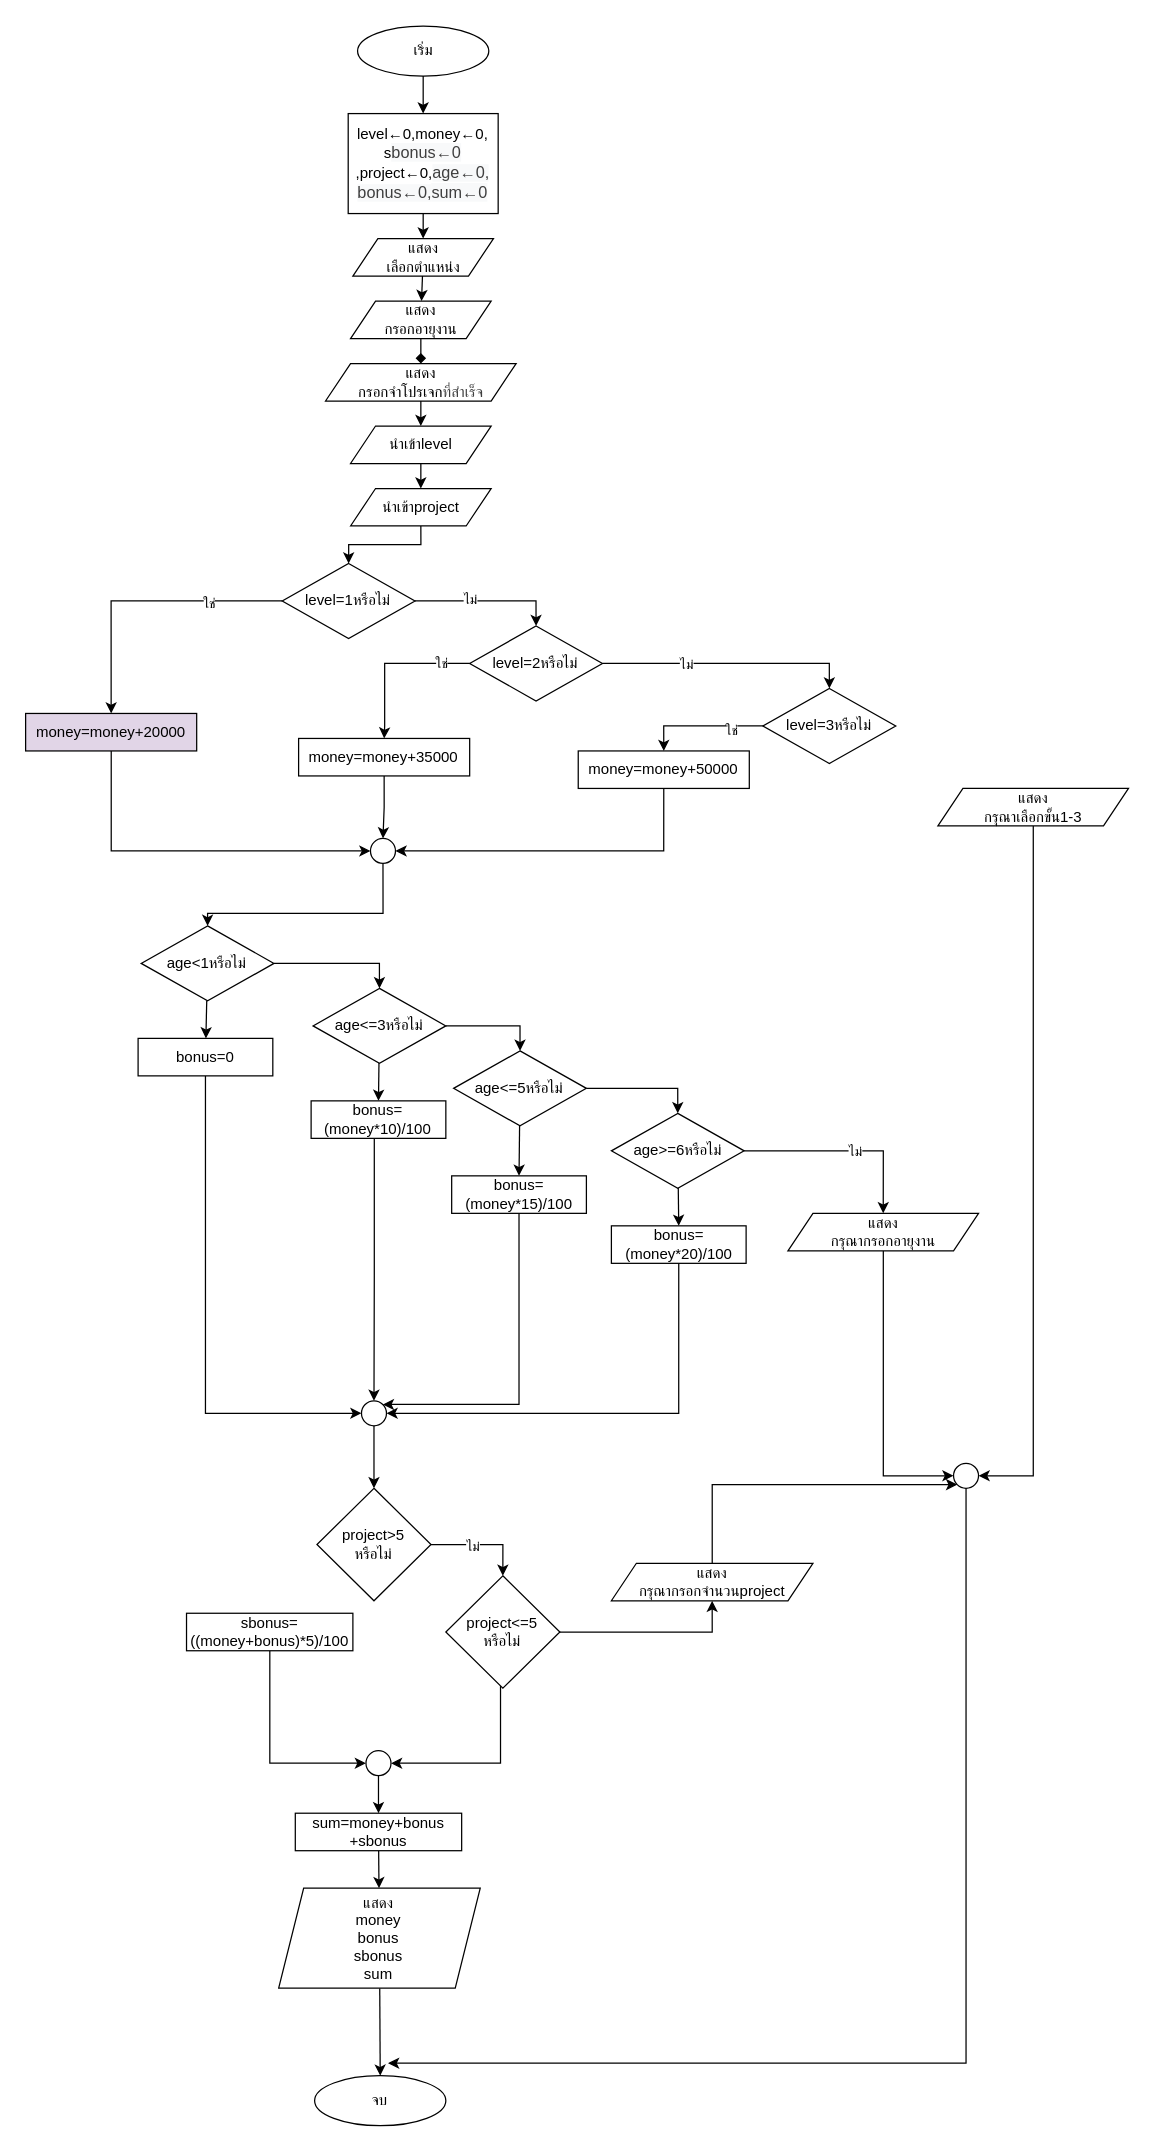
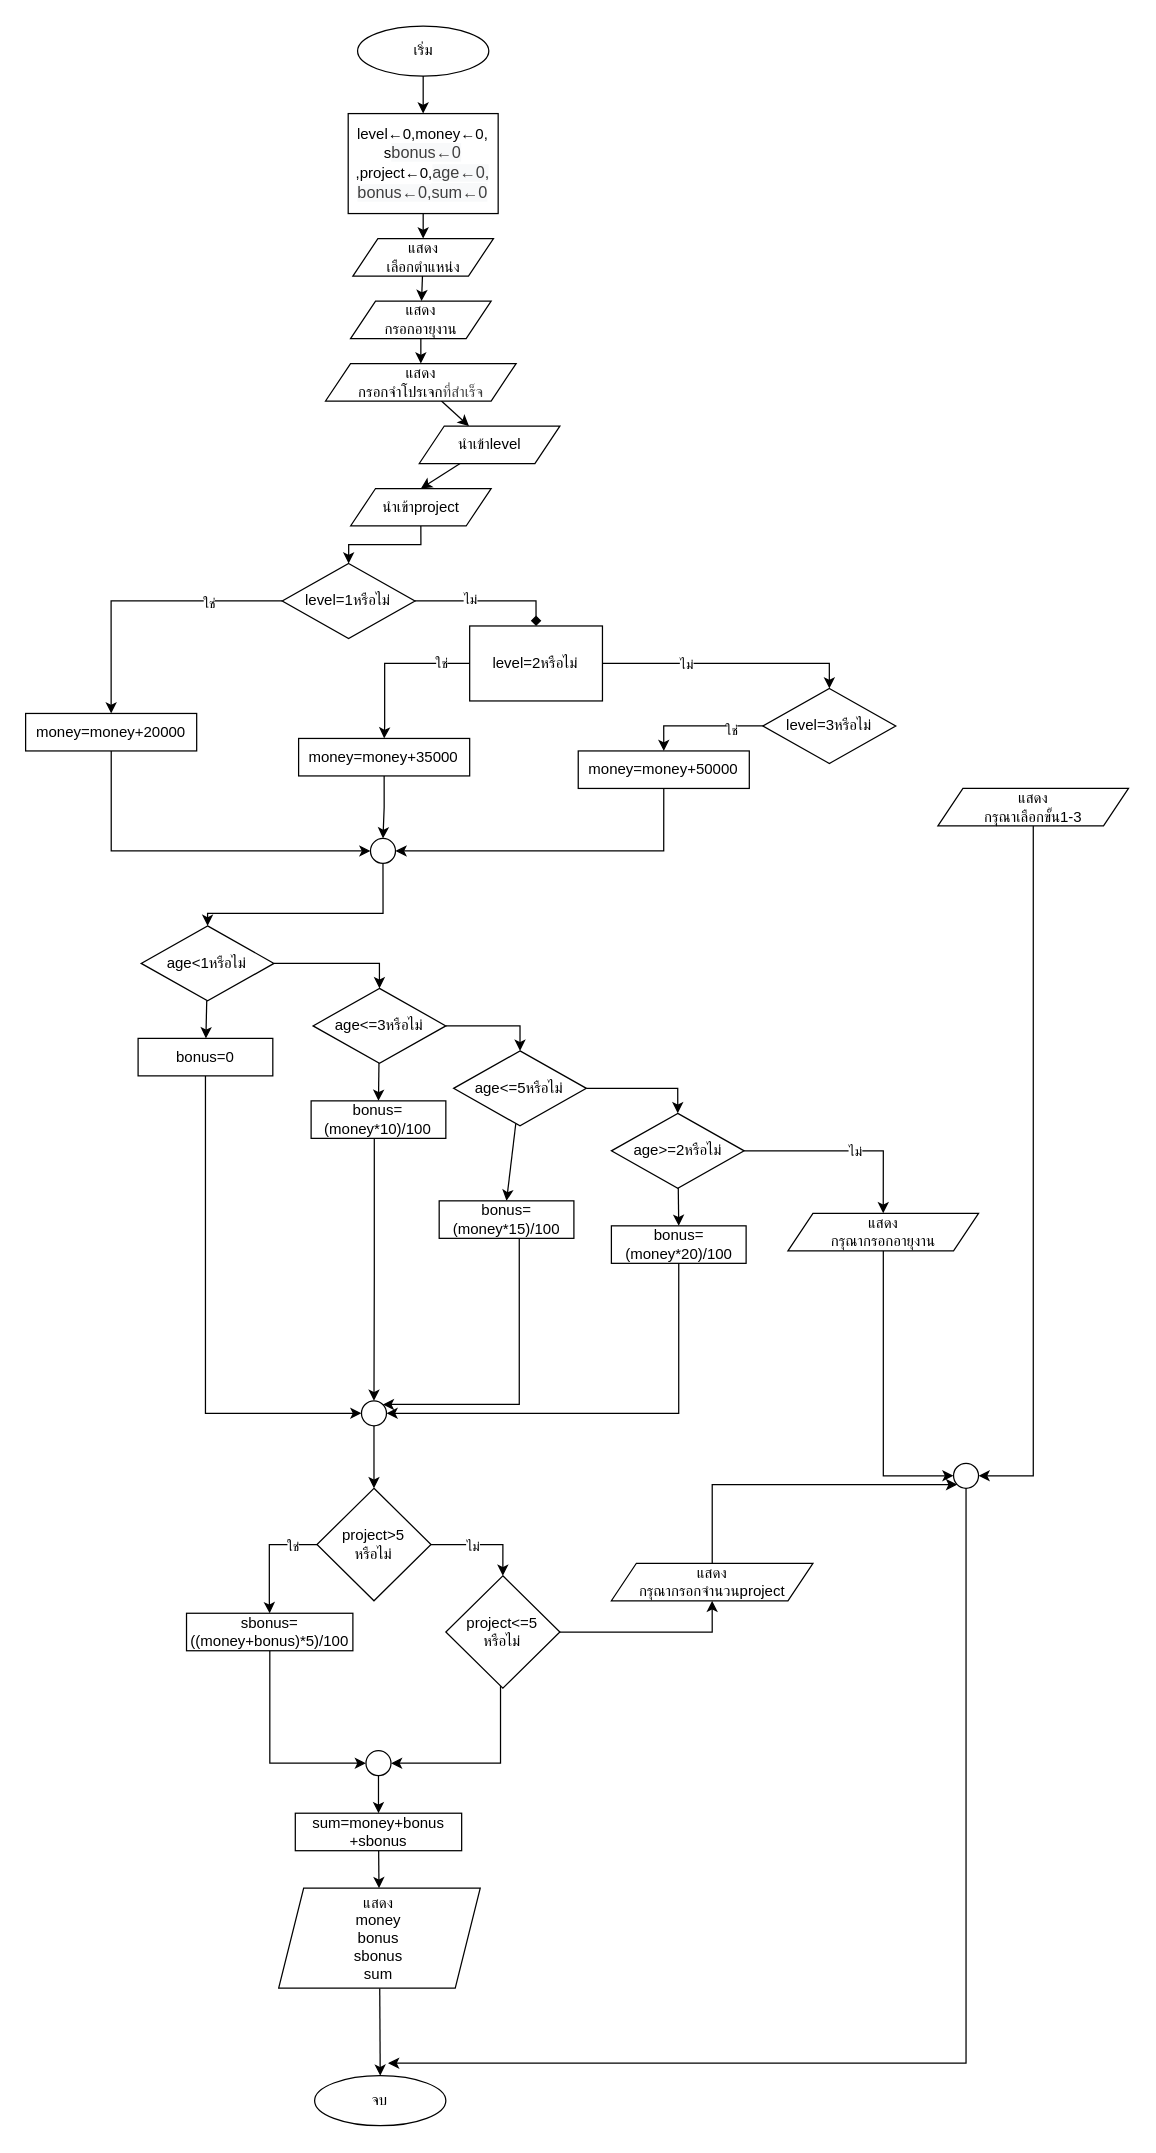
- <mxCell id="8" value="" style="edgeStyle=none;html=1;endArrow=diamond;" parent="1" source="9" target="11" edge="1"><mxGeometry relative="1" as="geometry" /></mxCell>
+ <mxCell id="8" value="" style="edgeStyle=none;html=1;" parent="1" source="9" target="11" edge="1"><mxGeometry relative="1" as="geometry" /></mxCell>
- <mxCell id="13" value="นำเข้าlevel" style="shape=parallelogram;perimeter=parallelogramPerimeter;whiteSpace=wrap;html=1;fixedSize=1;" parent="1" vertex="1"><mxGeometry x="280" y="340" width="112.5" height="30" as="geometry" /></mxCell>
+ <mxCell id="13" value="นำเข้าlevel" style="shape=parallelogram;perimeter=parallelogramPerimeter;whiteSpace=wrap;html=1;fixedSize=1;" parent="1" vertex="1"><mxGeometry x="335" y="340" width="112.5" height="30" as="geometry" /></mxCell>
- <mxCell id="16" value="" style="edgeStyle=orthogonalEdgeStyle;html=1;rounded=0;entryX=0.5;entryY=0;entryDx=0;entryDy=0;exitX=1;exitY=0.5;exitDx=0;exitDy=0;" parent="1" source="20" target="25" edge="1"><mxGeometry relative="1" as="geometry"><mxPoint x="354.318" y="519.996" as="sourcePoint" /><mxPoint x="460.671" y="510.054" as="targetPoint" /></mxGeometry></mxCell>
+ <mxCell id="16" value="" style="edgeStyle=orthogonalEdgeStyle;html=1;rounded=0;entryX=0.5;entryY=0;entryDx=0;entryDy=0;exitX=1;exitY=0.5;exitDx=0;exitDy=0;endArrow=diamond;" parent="1" source="20" target="25" edge="1"><mxGeometry relative="1" as="geometry"><mxPoint x="354.318" y="519.996" as="sourcePoint" /><mxPoint x="460.671" y="510.054" as="targetPoint" /></mxGeometry></mxCell>
- <mxCell id="25" value="level=2หรือไม่" style="rhombus;whiteSpace=wrap;html=1;" parent="1" vertex="1"><mxGeometry x="375.32" y="500" width="106.25" height="60" as="geometry" /></mxCell>
+ <mxCell id="25" value="level=2หรือไม่" style="whiteSpace=wrap;html=1;rounded=0;" parent="1" vertex="1"><mxGeometry x="375.32" y="500" width="106.25" height="60" as="geometry" /></mxCell>
- <mxCell id="41" value="money=money+20000" style="rounded=0;whiteSpace=wrap;html=1;fillColor=#e1d5e7;" parent="1" vertex="1"><mxGeometry x="20" y="570" width="136.88" height="30" as="geometry" /></mxCell>
+ <mxCell id="41" value="money=money+20000" style="rounded=0;whiteSpace=wrap;html=1;" parent="1" vertex="1"><mxGeometry x="20" y="570" width="136.88" height="30" as="geometry" /></mxCell>
- <mxCell id="39" value="age&amp;gt;=6หรือไม่" style="rhombus;whiteSpace=wrap;html=1;" parent="1" vertex="1"><mxGeometry x="488.72" y="890" width="106.25" height="60" as="geometry" /></mxCell>
+ <mxCell id="39" value="age&amp;gt;=2หรือไม่" style="rhombus;whiteSpace=wrap;html=1;" parent="1" vertex="1"><mxGeometry x="488.72" y="890" width="106.25" height="60" as="geometry" /></mxCell>
- <mxCell id="54" value="bonus=(money*15)/100" style="rounded=0;whiteSpace=wrap;html=1;" parent="1" vertex="1"><mxGeometry x="360.92" y="940" width="107.8" height="30" as="geometry" /></mxCell>
+ <mxCell id="54" value="bonus=(money*15)/100" style="rounded=0;whiteSpace=wrap;html=1;" parent="1" vertex="1"><mxGeometry x="350.92" y="960" width="107.8" height="30" as="geometry" /></mxCell>
+ <mxCell id="69" value="" style="edgeStyle=orthogonalEdgeStyle;html=1;entryX=0.5;entryY=0;entryDx=0;entryDy=0;rounded=0;" edge="1" parent="1" source="71" target="73"><mxGeometry relative="1" as="geometry"><mxPoint x="127.505" y="1235" as="targetPoint" /><Array as="points"><mxPoint x="215" y="1235" /><mxPoint x="215" y="1280" /></Array></mxGeometry></mxCell>
+ <mxCell id="70" value="ใช่" style="edgeLabel;html=1;align=center;verticalAlign=middle;resizable=0;points=[];" vertex="1" connectable="0" parent="69"><mxGeometry x="-0.574" y="1" relative="1" as="geometry"><mxPoint as="offset" /></mxGeometry></mxCell>
